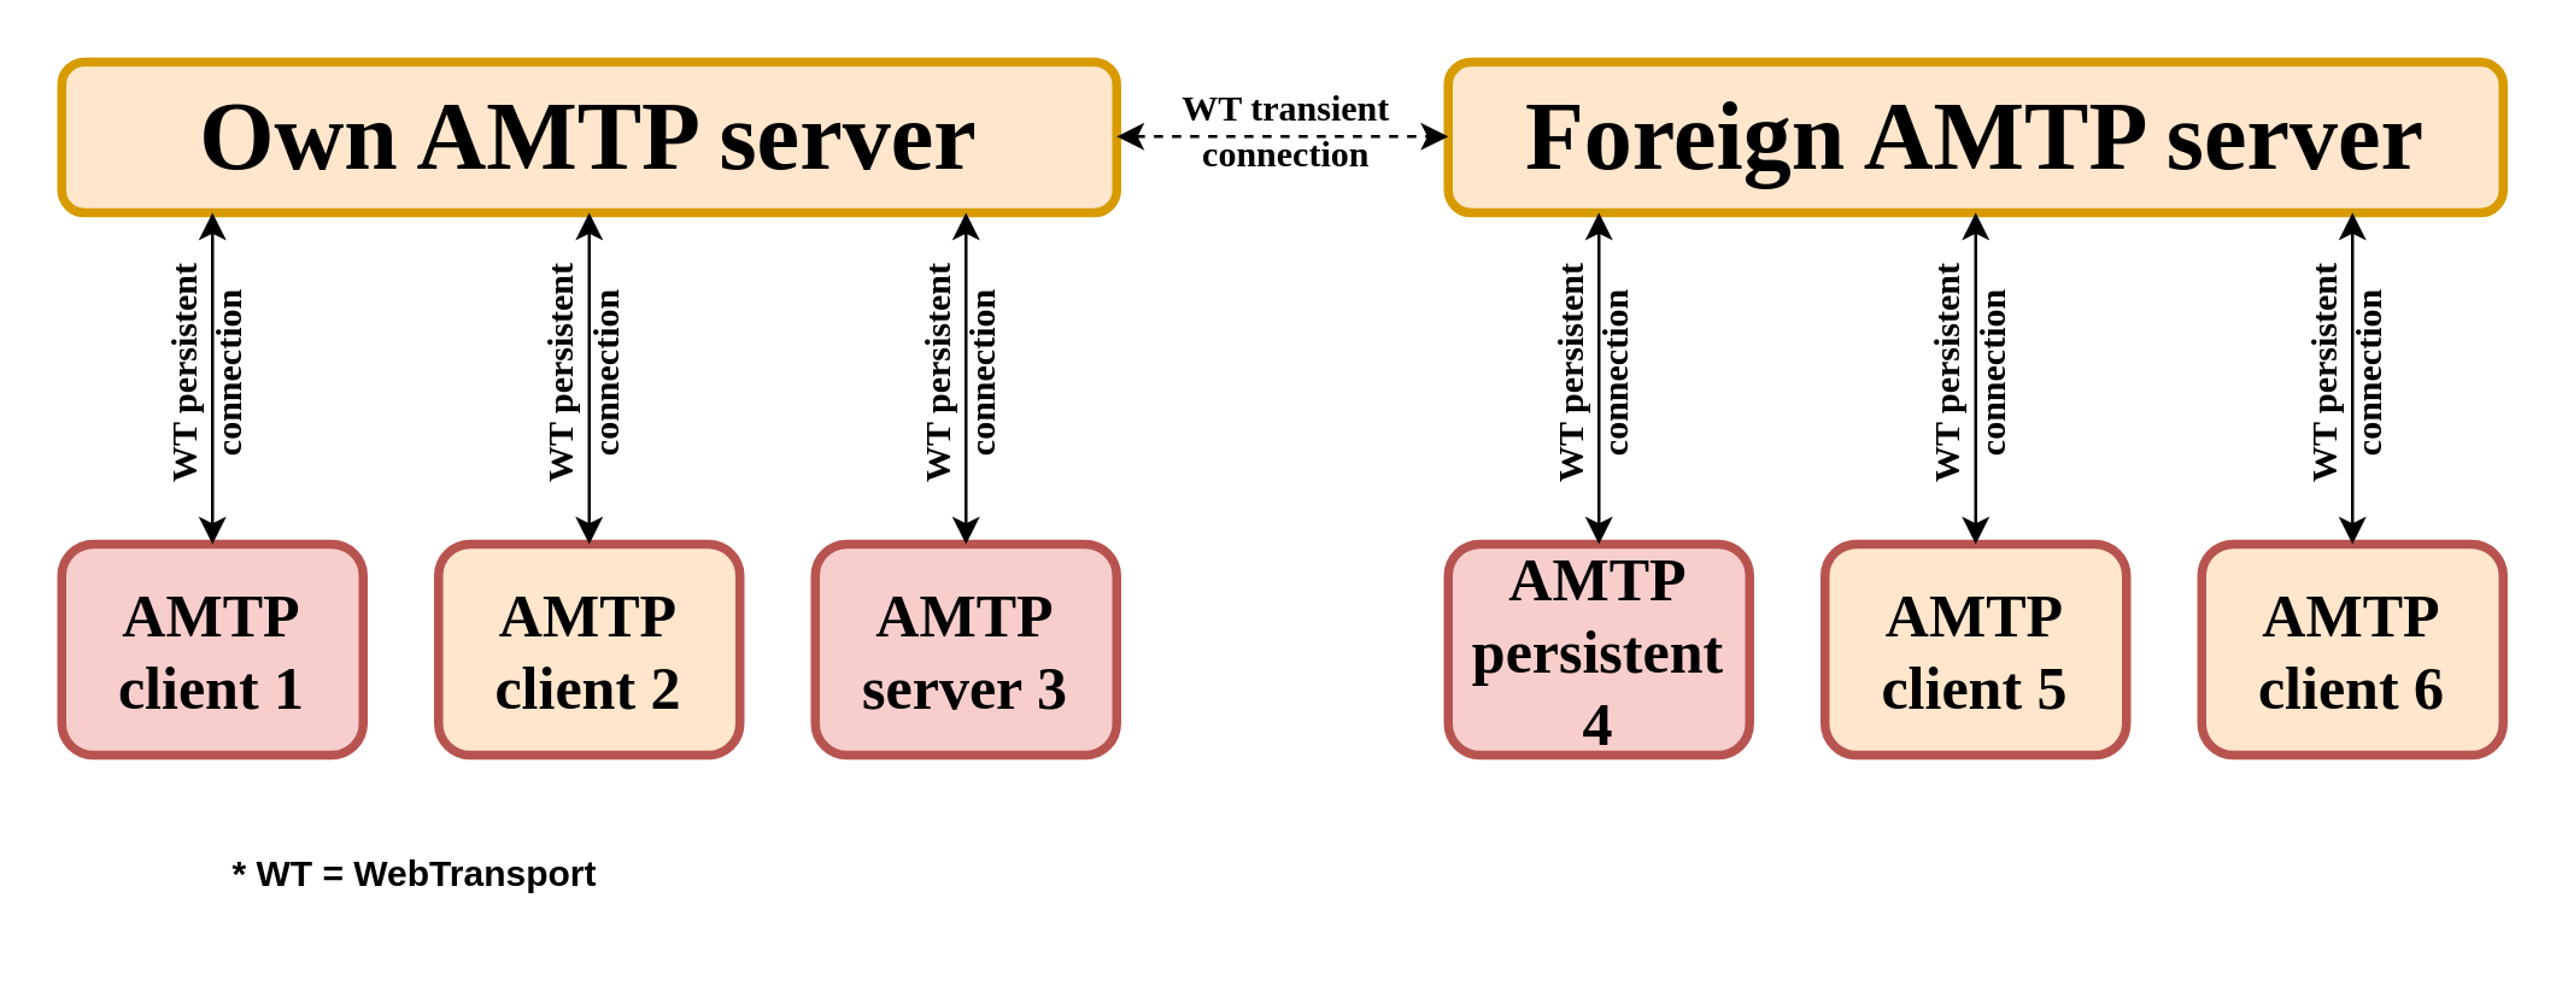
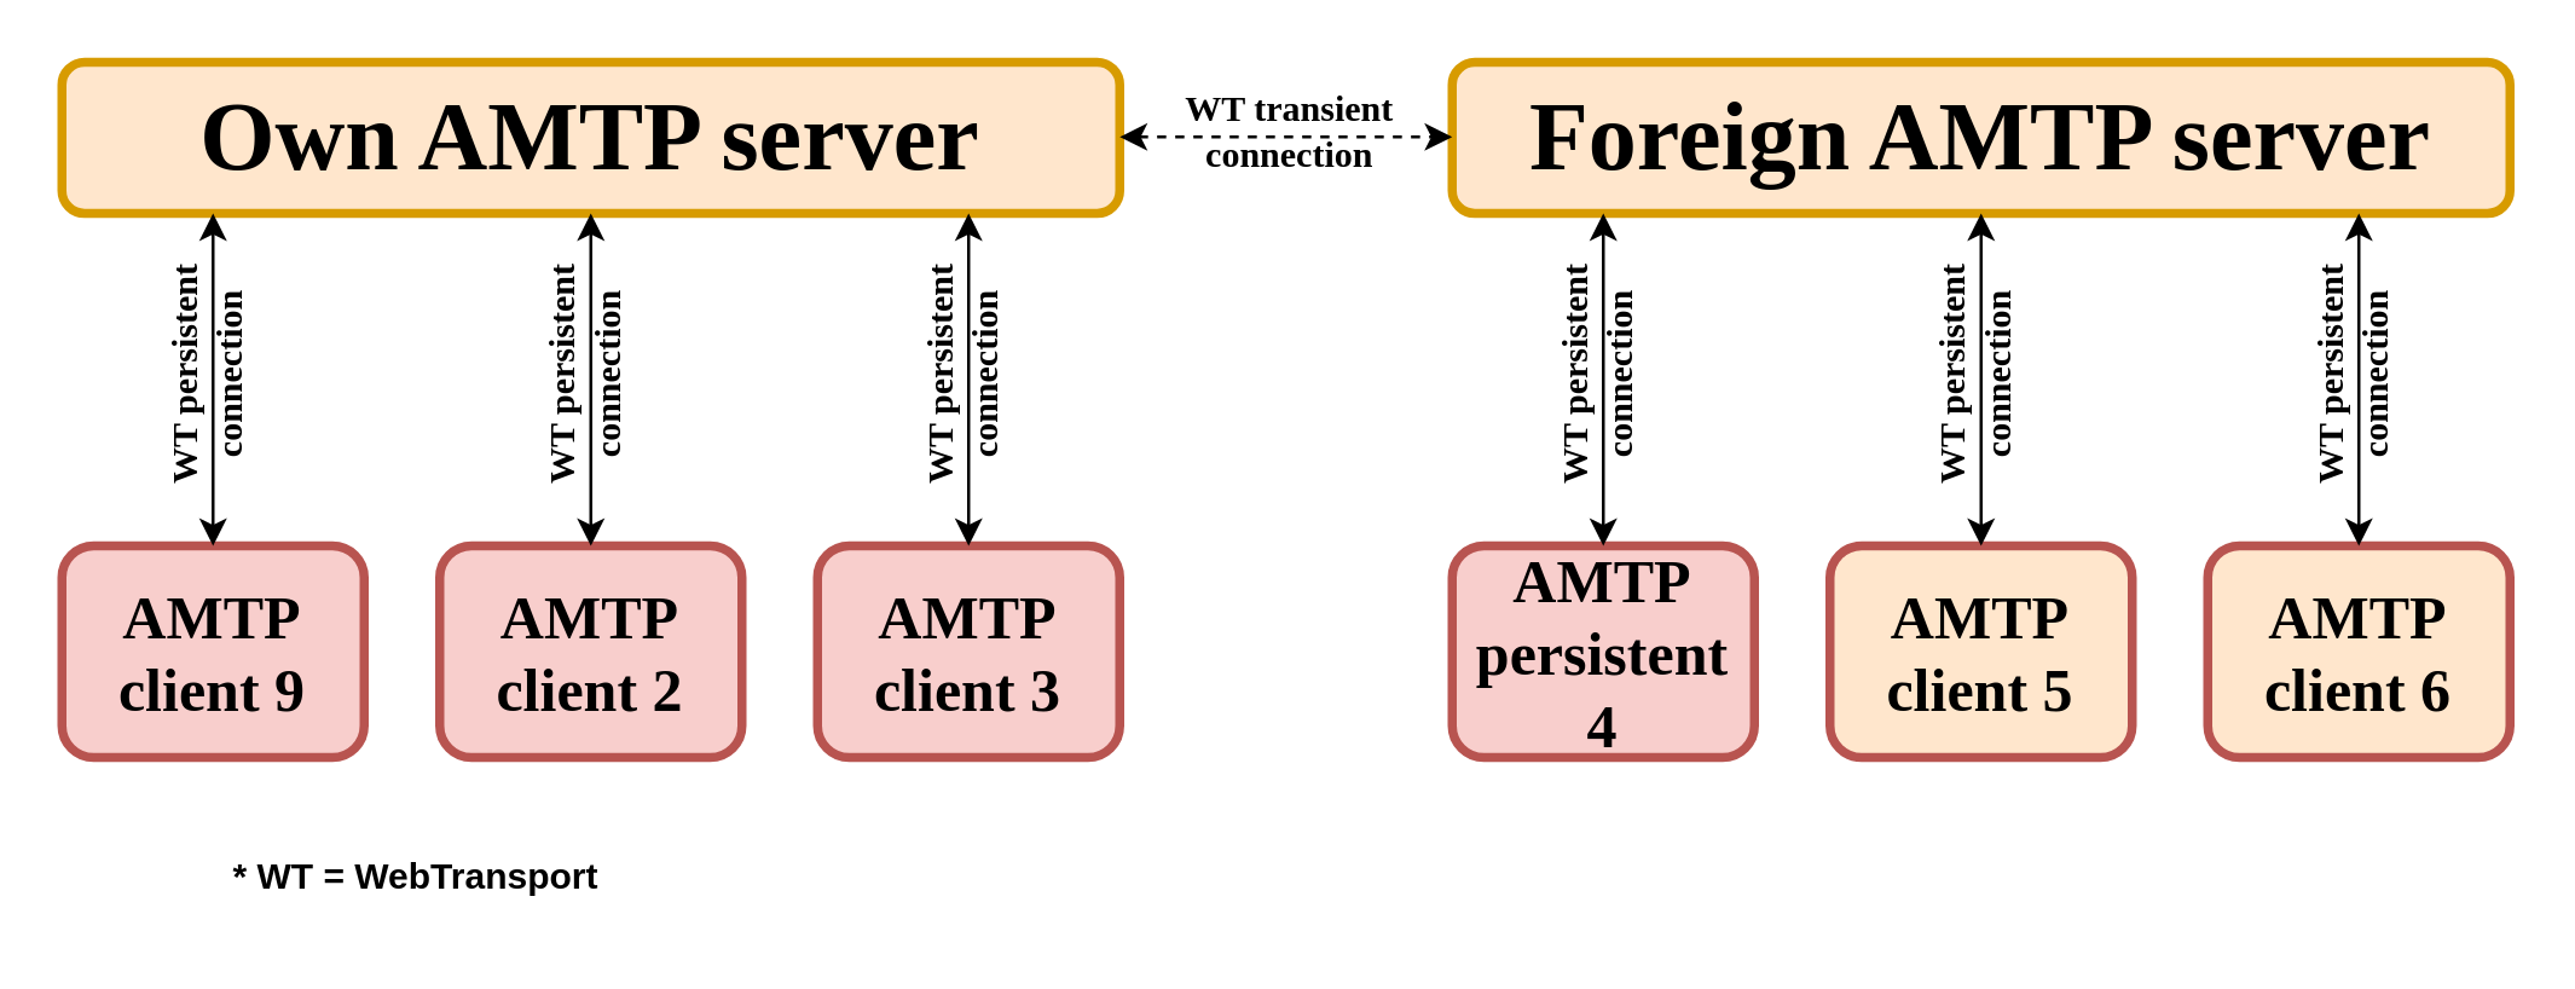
- <mxCell id="6" value="&lt;div style=&quot;font-size: 20px;&quot;&gt;&lt;font style=&quot;font-size: 20px;&quot;&gt;AMTP&lt;br style=&quot;font-size: 20px;&quot;&gt;&lt;/font&gt;&lt;/div&gt;&lt;div style=&quot;font-size: 20px;&quot;&gt;&lt;font style=&quot;font-size: 20px;&quot;&gt;client 1&lt;br style=&quot;font-size: 20px;&quot;&gt;&lt;/font&gt;&lt;/div&gt;" style="rounded=1;whiteSpace=wrap;html=1;fontStyle=1;fontSize=20;fillColor=#f8cecc;strokeColor=#b85450;strokeWidth=3;fontFamily=Ubuntu;fontSource=https%3A%2F%2Ffonts.googleapis.com%2Fcss%3Ffamily%3DUbuntu;" parent="1" vertex="1"><mxGeometry y="180" width="100" height="70" as="geometry" x="20" /></mxCell>
+ <mxCell id="6" value="&lt;div style=&quot;font-size: 20px;&quot;&gt;&lt;font style=&quot;font-size: 20px;&quot;&gt;AMTP&lt;br style=&quot;font-size: 20px;&quot;&gt;&lt;/font&gt;&lt;/div&gt;&lt;div style=&quot;font-size: 20px;&quot;&gt;&lt;font style=&quot;font-size: 20px;&quot;&gt;client 9&lt;br style=&quot;font-size: 20px;&quot;&gt;&lt;/font&gt;&lt;/div&gt;" style="rounded=1;whiteSpace=wrap;html=1;fontStyle=1;fontSize=20;fillColor=#f8cecc;strokeColor=#b85450;strokeWidth=3;fontFamily=Ubuntu;fontSource=https%3A%2F%2Ffonts.googleapis.com%2Fcss%3Ffamily%3DUbuntu;" parent="1" vertex="1"><mxGeometry y="180" width="100" height="70" as="geometry" x="20" /></mxCell>
- <mxCell id="4" value="&lt;div style=&quot;font-size: 20px;&quot;&gt;AMTP&lt;/div&gt;&lt;div style=&quot;font-size: 20px;&quot;&gt;client 2&lt;/div&gt;" style="rounded=1;whiteSpace=wrap;html=1;fontStyle=1;fontSize=20;fillColor=#ffe6cc;strokeColor=#b85450;strokeWidth=3;fontFamily=Ubuntu;fontSource=https%3A%2F%2Ffonts.googleapis.com%2Fcss%3Ffamily%3DUbuntu;" parent="1" vertex="1"><mxGeometry x="145" y="180" width="100" height="70" as="geometry" /></mxCell>
+ <mxCell id="4" value="&lt;div style=&quot;font-size: 20px;&quot;&gt;AMTP&lt;/div&gt;&lt;div style=&quot;font-size: 20px;&quot;&gt;client 2&lt;/div&gt;" style="rounded=1;whiteSpace=wrap;html=1;fontStyle=1;fontSize=20;fillColor=#f8cecc;strokeColor=#b85450;strokeWidth=3;fontFamily=Ubuntu;fontSource=https%3A%2F%2Ffonts.googleapis.com%2Fcss%3Ffamily%3DUbuntu;" parent="1" vertex="1"><mxGeometry x="145" y="180" width="100" height="70" as="geometry" /></mxCell>
- <mxCell id="5" value="&lt;div style=&quot;font-size: 20px;&quot;&gt;AMTP&lt;/div&gt;server 3" style="rounded=1;whiteSpace=wrap;html=1;fontStyle=1;fontSize=20;fillColor=#f8cecc;strokeColor=#b85450;strokeWidth=3;fontFamily=Ubuntu;fontSource=https%3A%2F%2Ffonts.googleapis.com%2Fcss%3Ffamily%3DUbuntu;" parent="1" vertex="1"><mxGeometry x="270" y="180" width="100" height="70" as="geometry" /></mxCell>
+ <mxCell id="5" value="&lt;div style=&quot;font-size: 20px;&quot;&gt;AMTP&lt;/div&gt;client 3" style="rounded=1;whiteSpace=wrap;html=1;fontStyle=1;fontSize=20;fillColor=#f8cecc;strokeColor=#b85450;strokeWidth=3;fontFamily=Ubuntu;fontSource=https%3A%2F%2Ffonts.googleapis.com%2Fcss%3Ffamily%3DUbuntu;" parent="1" vertex="1"><mxGeometry x="270" y="180" width="100" height="70" as="geometry" /></mxCell>
